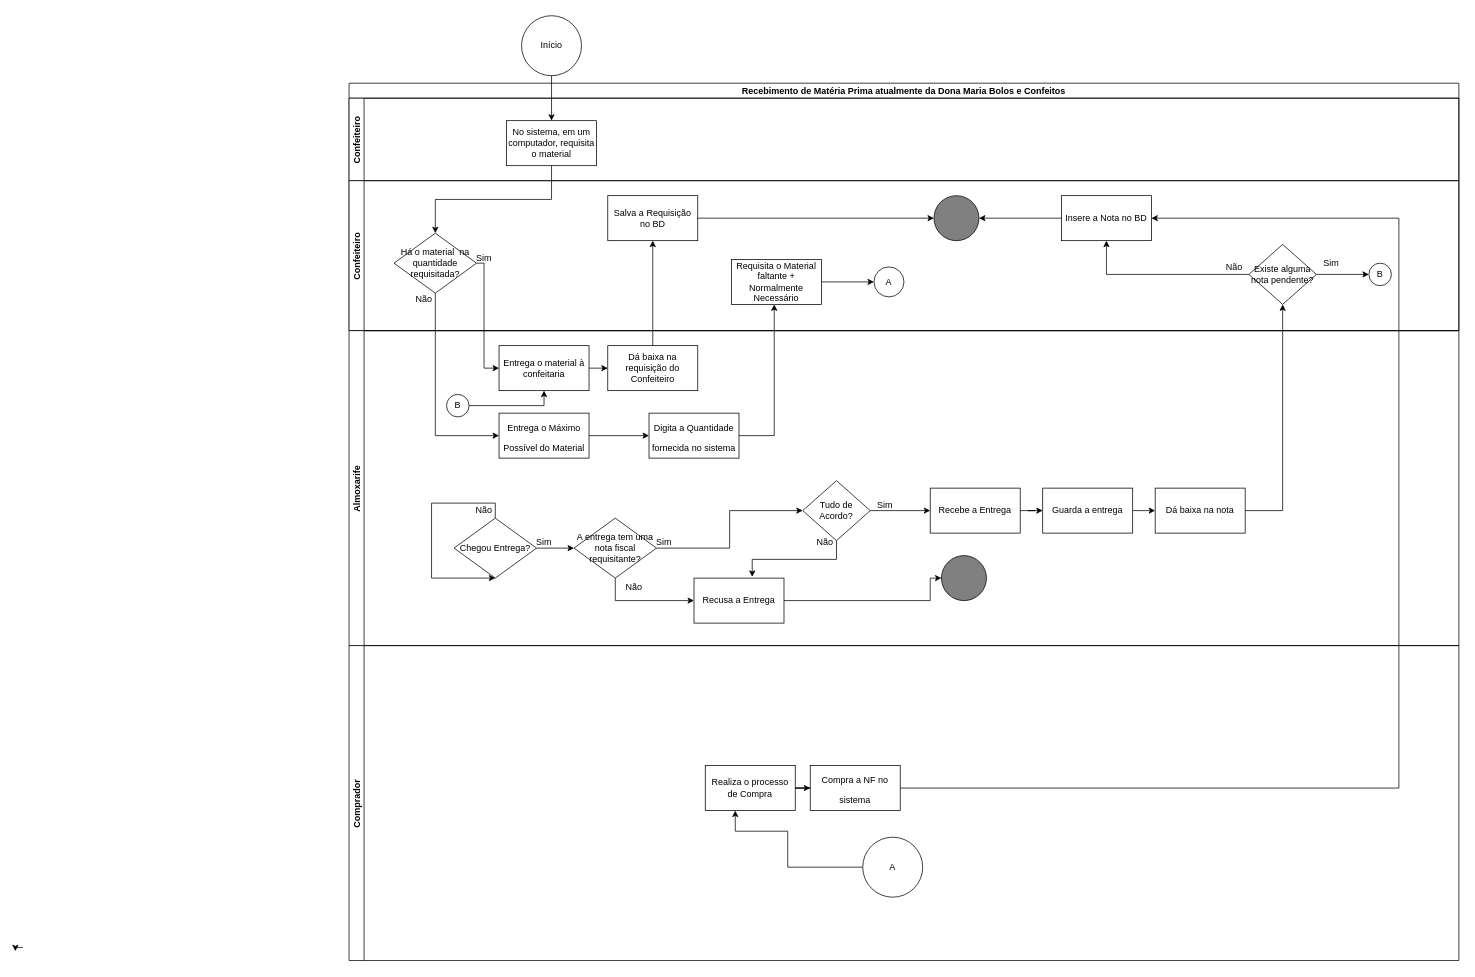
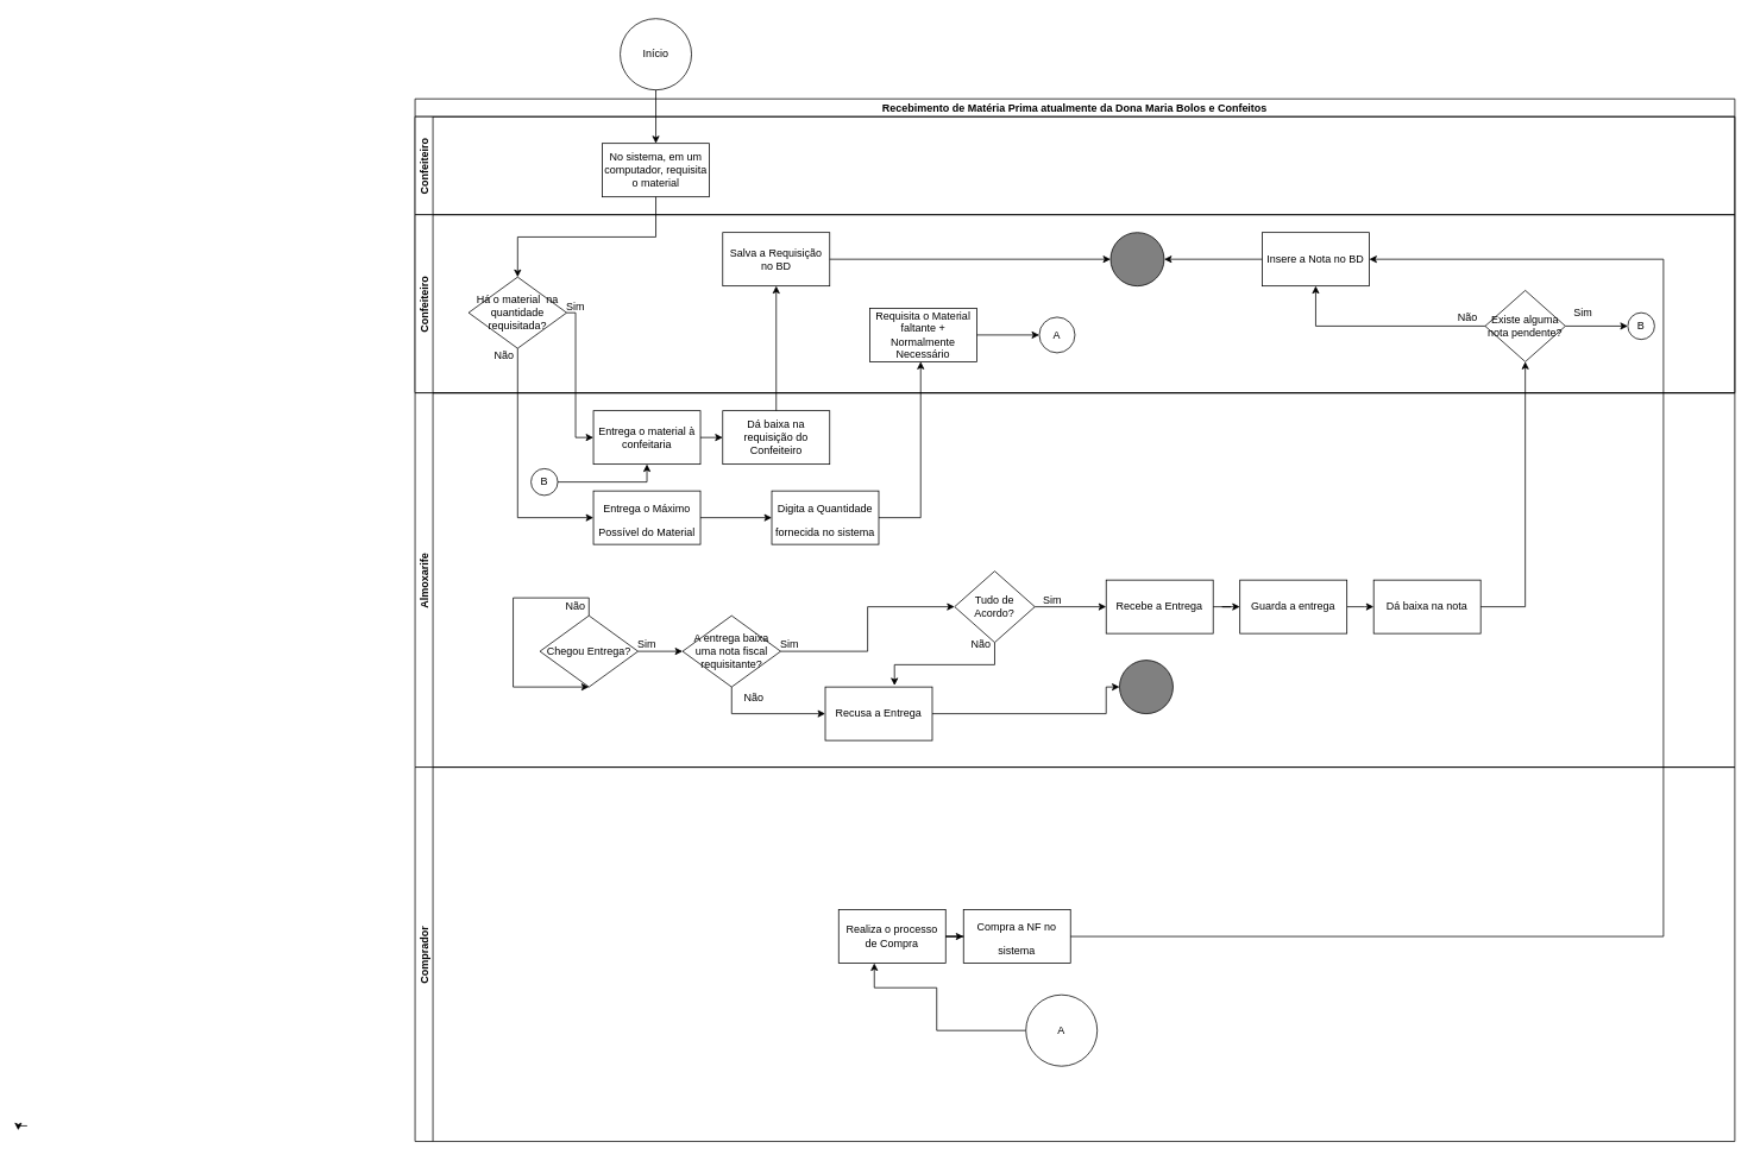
- <mxCell id="35" value="A entrega tem uma nota fiscal requisitante?" style="rhombus;whiteSpace=wrap;html=1;rounded=0;" parent="25" vertex="1"><mxGeometry x="300" y="250" width="110" height="80" as="geometry" /></mxCell>
+ <mxCell id="35" value="A entrega baixa uma nota fiscal requisitante?" style="rhombus;whiteSpace=wrap;html=1;rounded=0;" parent="25" vertex="1"><mxGeometry x="300" y="250" width="110" height="80" as="geometry" /></mxCell>
